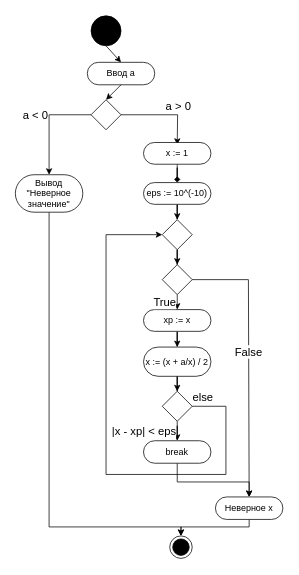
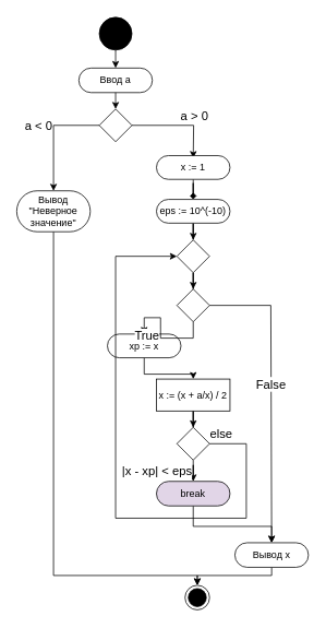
- <mxCell id="3" value="Ввод a" style="rounded=1;whiteSpace=wrap;html=1;arcSize=50;" parent="1" vertex="1"><mxGeometry x="116" y="82" width="90" height="30" as="geometry" /></mxCell>
+ <mxCell id="3" value="Ввод a" style="rounded=1;whiteSpace=wrap;html=1;arcSize=50;" parent="1" vertex="1"><mxGeometry x="96" y="82" width="90" height="30" as="geometry" /></mxCell>
- <mxCell id="20" value="xp := x" style="rounded=1;whiteSpace=wrap;html=1;arcSize=50;" parent="1" vertex="1"><mxGeometry x="191" y="412" width="90" height="29" as="geometry" /></mxCell>
+ <mxCell id="20" value="xp := x" style="rounded=1;whiteSpace=wrap;html=1;arcSize=50;" parent="1" vertex="1"><mxGeometry x="131" y="407" width="90" height="29" as="geometry" /></mxCell>
- <mxCell id="22" value="x := (x + a/x) / 2" style="rounded=1;whiteSpace=wrap;html=1;arcSize=50;" parent="1" vertex="1"><mxGeometry x="191" y="462" width="90" height="39" as="geometry" /></mxCell>
+ <mxCell id="22" value="x := (x + a/x) / 2" style="whiteSpace=wrap;html=1;arcSize=50;rounded=0;" parent="1" vertex="1"><mxGeometry x="191" y="462" width="90" height="39" as="geometry" /></mxCell>
- <mxCell id="30" value="break" style="rounded=1;whiteSpace=wrap;html=1;arcSize=50;" parent="1" vertex="1"><mxGeometry x="191" y="587" width="90" height="30" as="geometry" /></mxCell>
+ <mxCell id="30" value="break" style="rounded=1;whiteSpace=wrap;html=1;arcSize=50;fillColor=#e1d5e7;" parent="1" vertex="1"><mxGeometry x="191" y="587" width="90" height="30" as="geometry" /></mxCell>
- <mxCell id="27" value="Неверное x" style="rounded=1;whiteSpace=wrap;html=1;arcSize=50;" parent="1" vertex="1"><mxGeometry x="287" y="662" width="90" height="30" as="geometry" /></mxCell>
+ <mxCell id="27" value="Вывод x" style="rounded=1;whiteSpace=wrap;html=1;arcSize=50;" parent="1" vertex="1"><mxGeometry x="287" y="662" width="90" height="30" as="geometry" /></mxCell>
